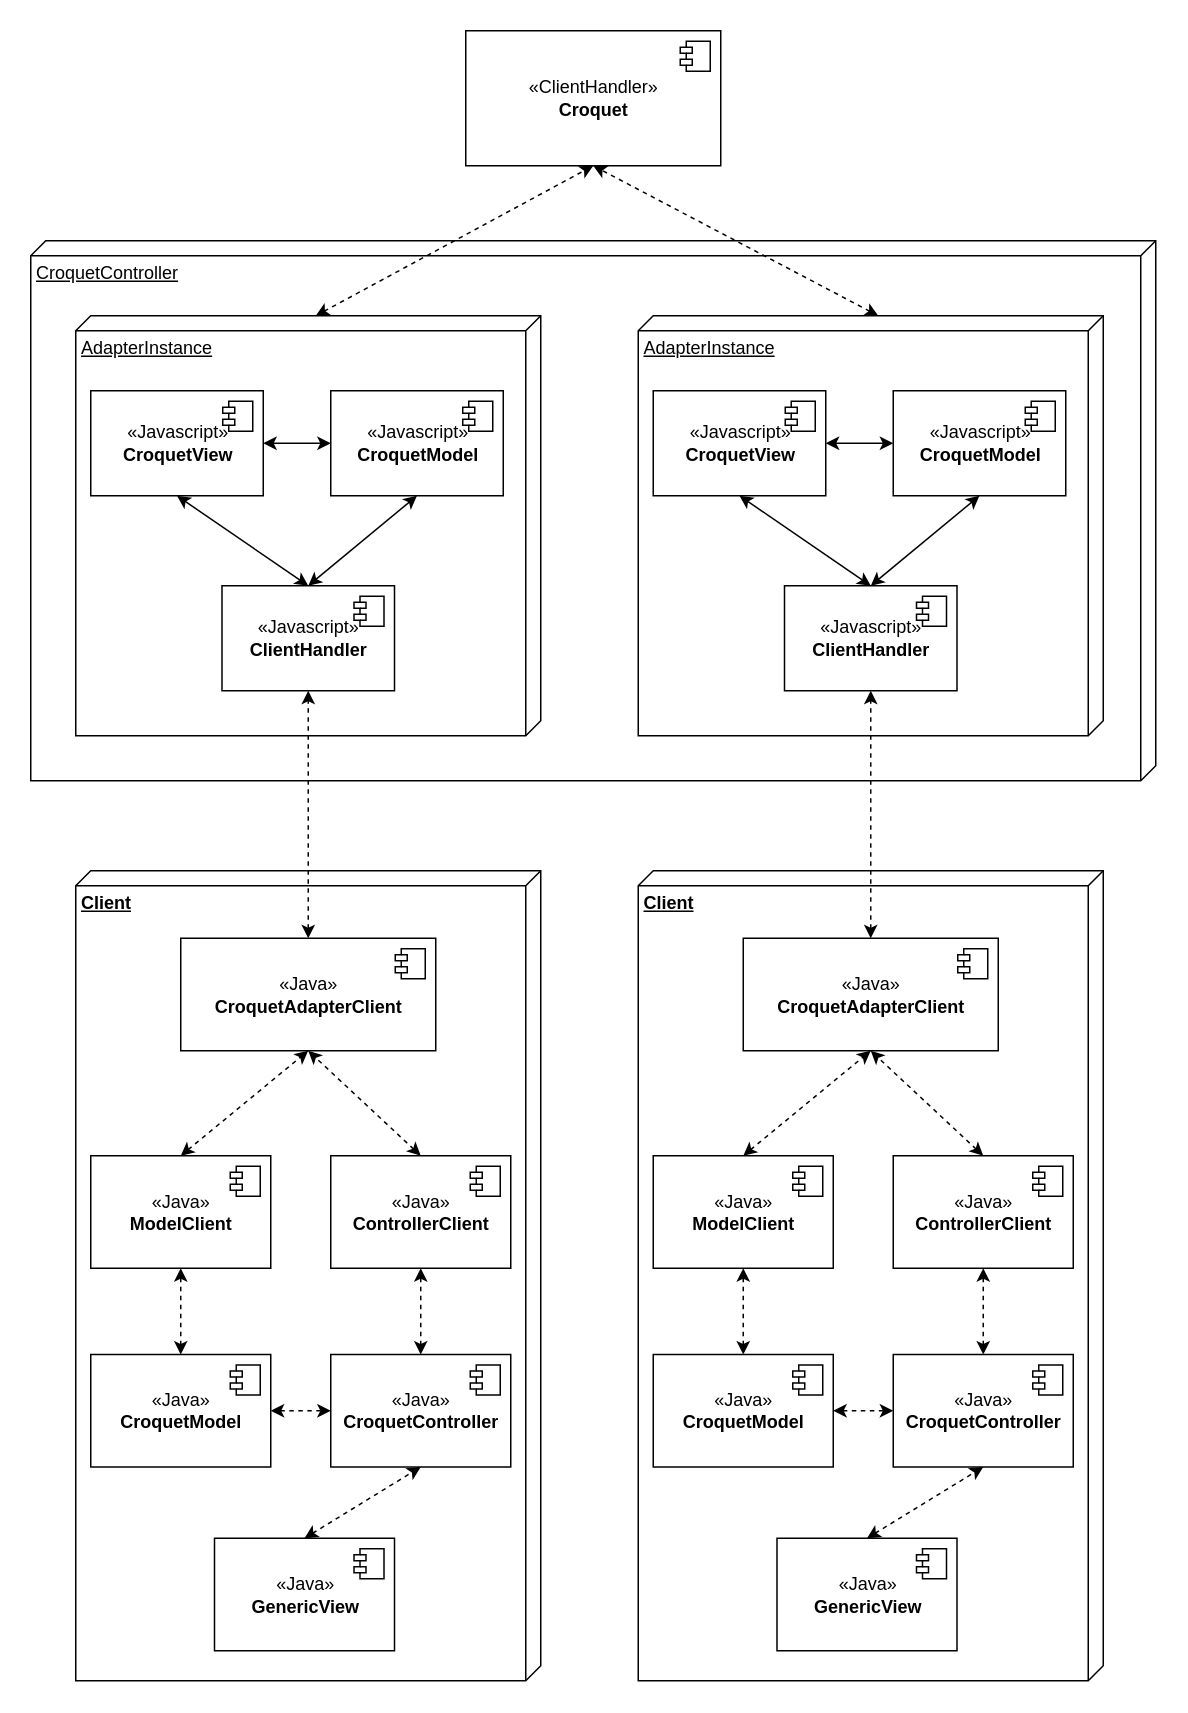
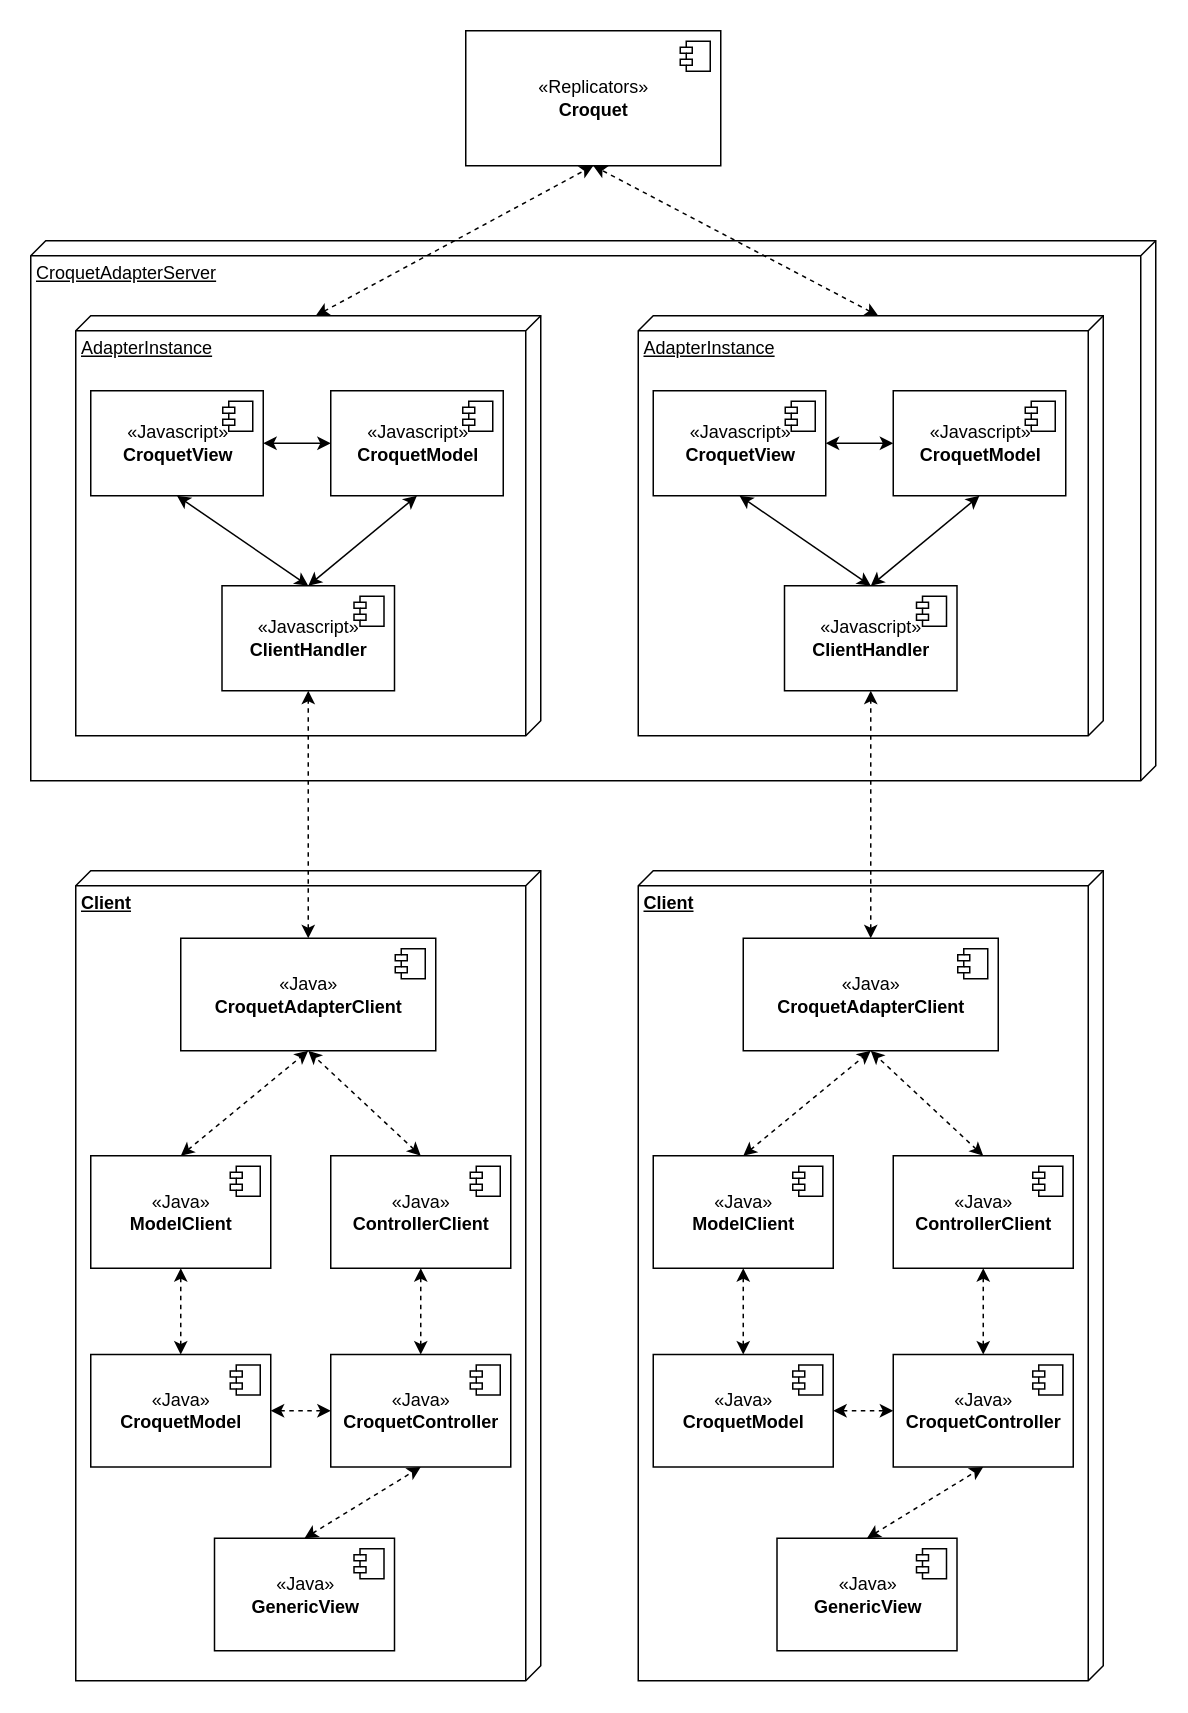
- <mxCell id="6" value="«ClientHandler»&lt;br&gt;&lt;b&gt;Croquet&lt;/b&gt;" style="html=1;dropTarget=0;" parent="1" vertex="1"><mxGeometry x="310" y="20" width="170" height="90" as="geometry" /></mxCell>
+ <mxCell id="6" value="«Replicators»&lt;br&gt;&lt;b&gt;Croquet&lt;/b&gt;" style="html=1;dropTarget=0;" parent="1" vertex="1"><mxGeometry x="310" y="20" width="170" height="90" as="geometry" /></mxCell>
- <mxCell id="3" value="CroquetController" style="verticalAlign=top;align=left;spacingTop=8;spacingLeft=2;spacingRight=12;shape=cube;size=10;direction=south;fontStyle=4;html=1;" parent="1" vertex="1"><mxGeometry x="20" y="160" width="750" height="360" as="geometry" /></mxCell>
+ <mxCell id="3" value="CroquetAdapterServer" style="verticalAlign=top;align=left;spacingTop=8;spacingLeft=2;spacingRight=12;shape=cube;size=10;direction=south;fontStyle=4;html=1;" parent="1" vertex="1"><mxGeometry x="20" y="160" width="750" height="360" as="geometry" /></mxCell>
